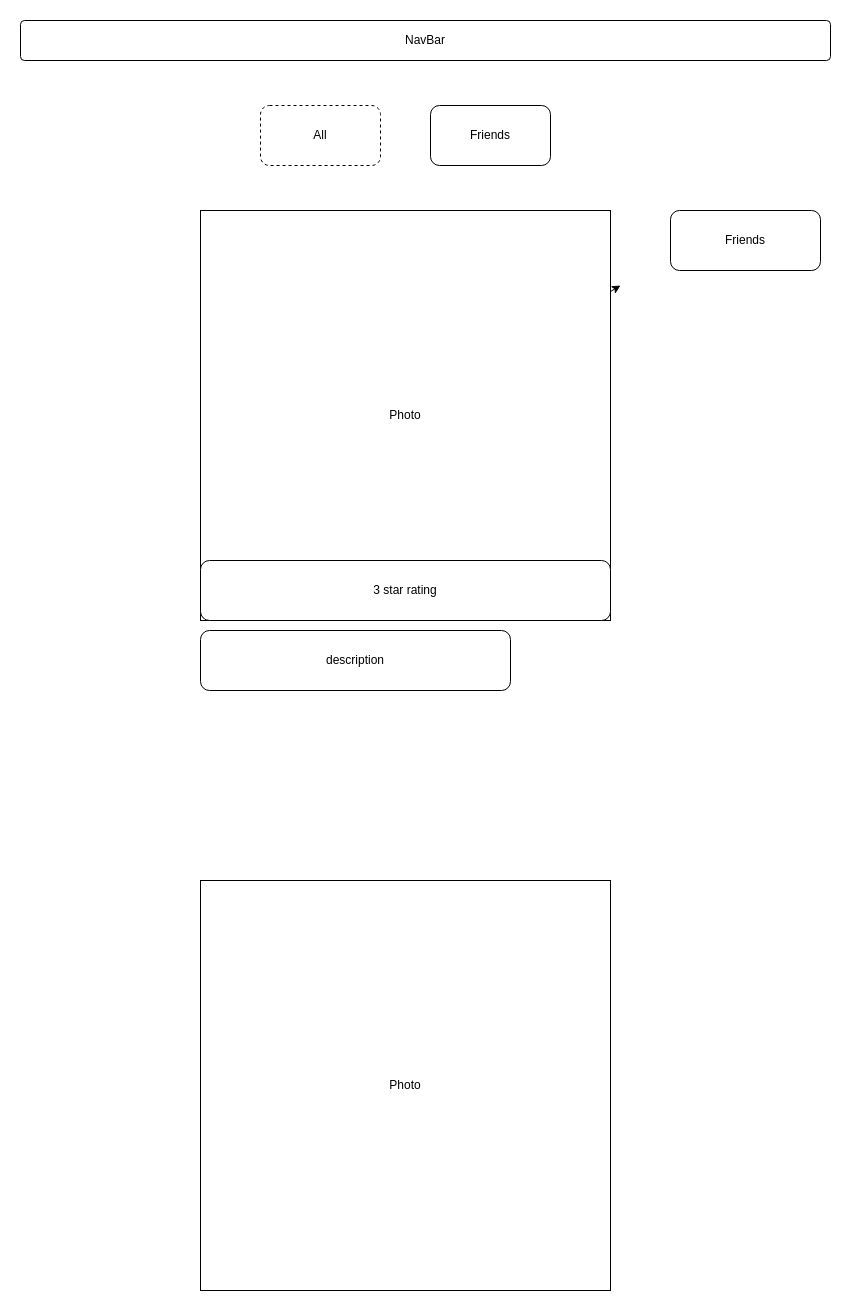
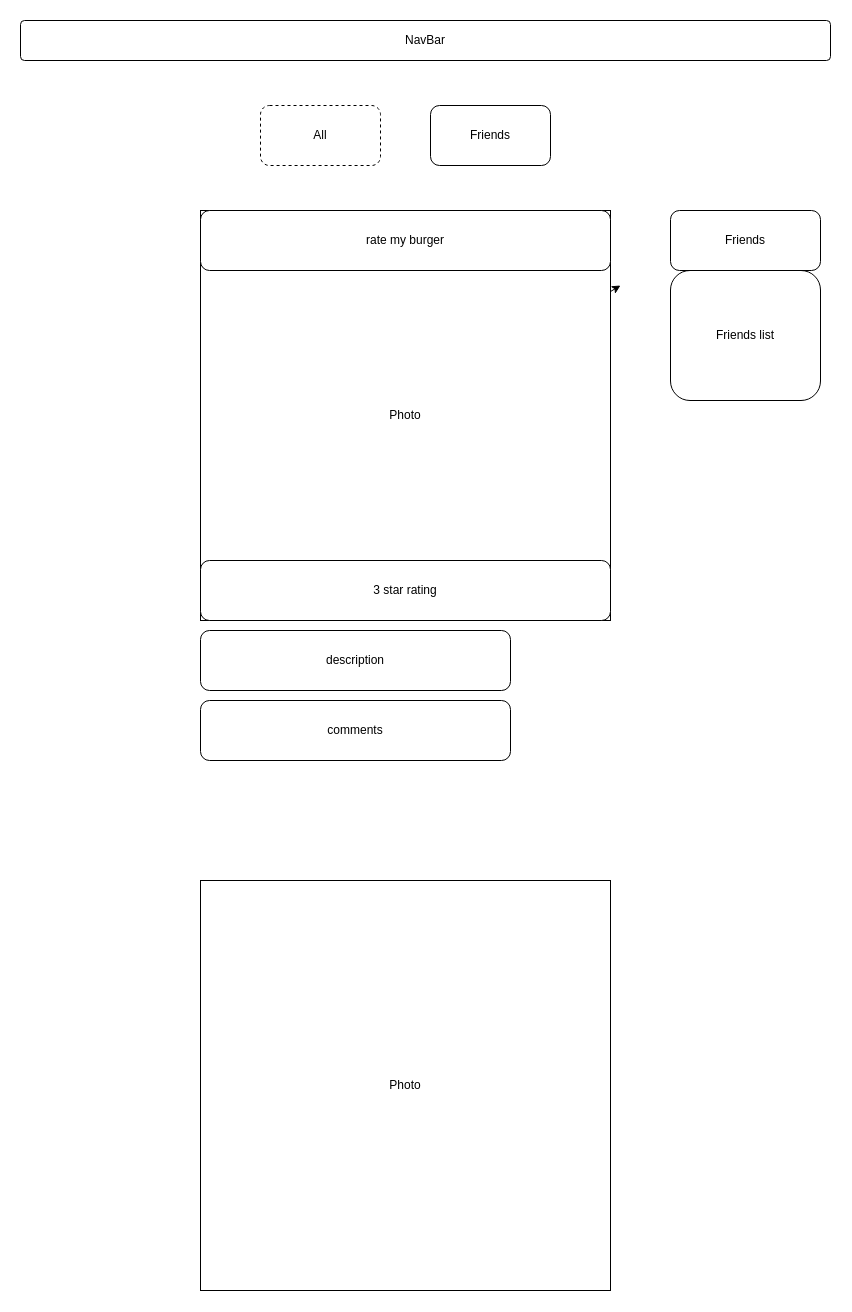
+ <mxCell id="7" value="rate my burger" style="rounded=1;whiteSpace=wrap;html=1;" vertex="1" parent="1"><mxGeometry x="200" y="210" width="410" height="60" as="geometry" /></mxCell>
+ <mxCell id="10" value="Friends list" style="rounded=1;whiteSpace=wrap;html=1;" vertex="1" parent="1"><mxGeometry x="670" y="270" width="150" height="130" as="geometry" /></mxCell>
+ <mxCell id="5" value="comments" style="rounded=1;whiteSpace=wrap;html=1;" vertex="1" parent="1"><mxGeometry x="200" y="700" width="310" height="60" as="geometry" /></mxCell>
